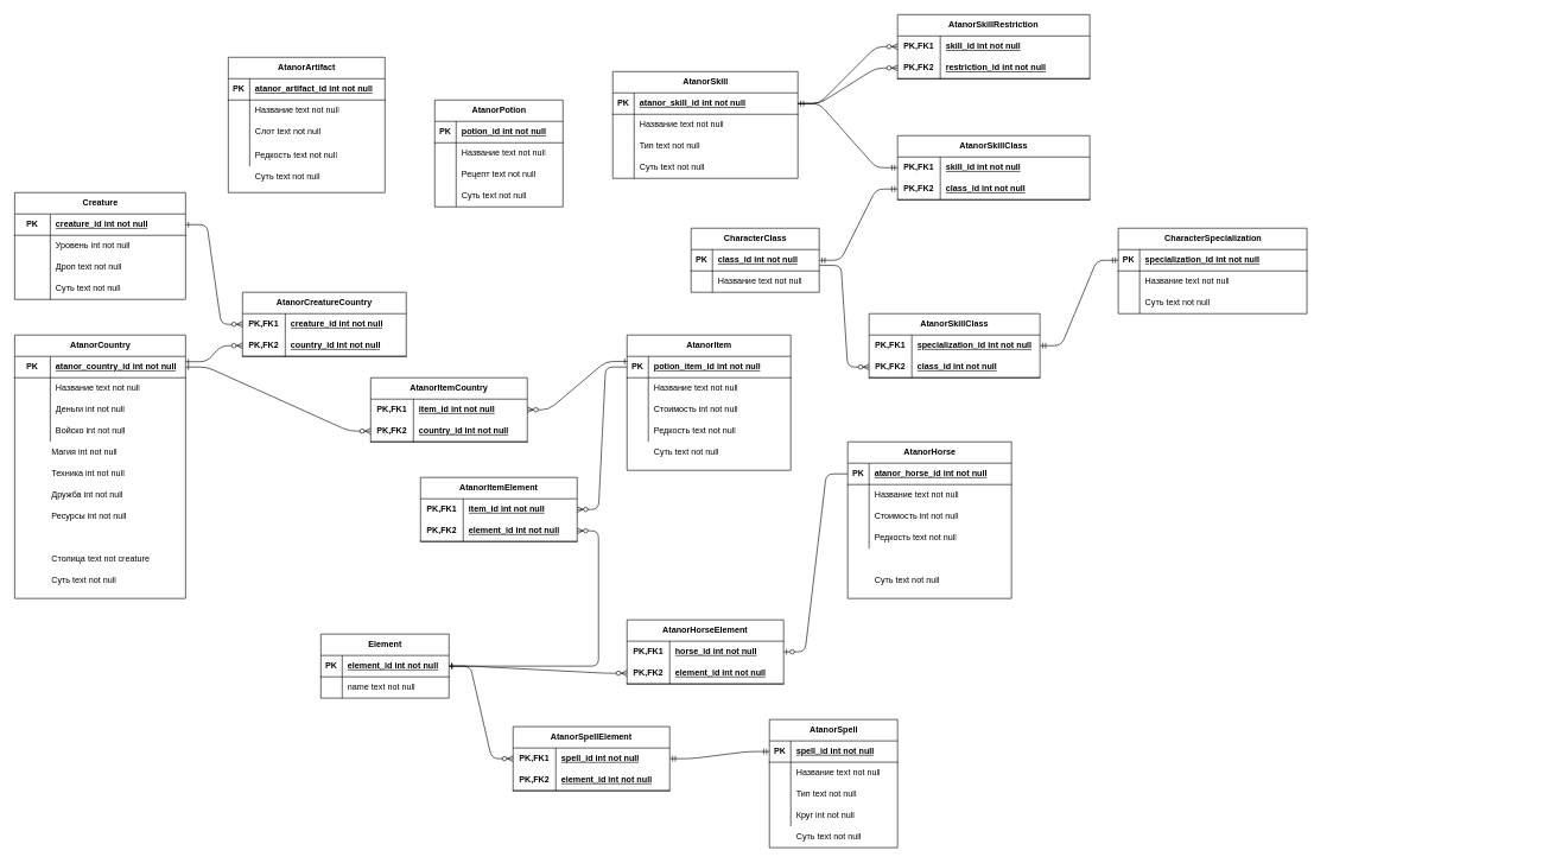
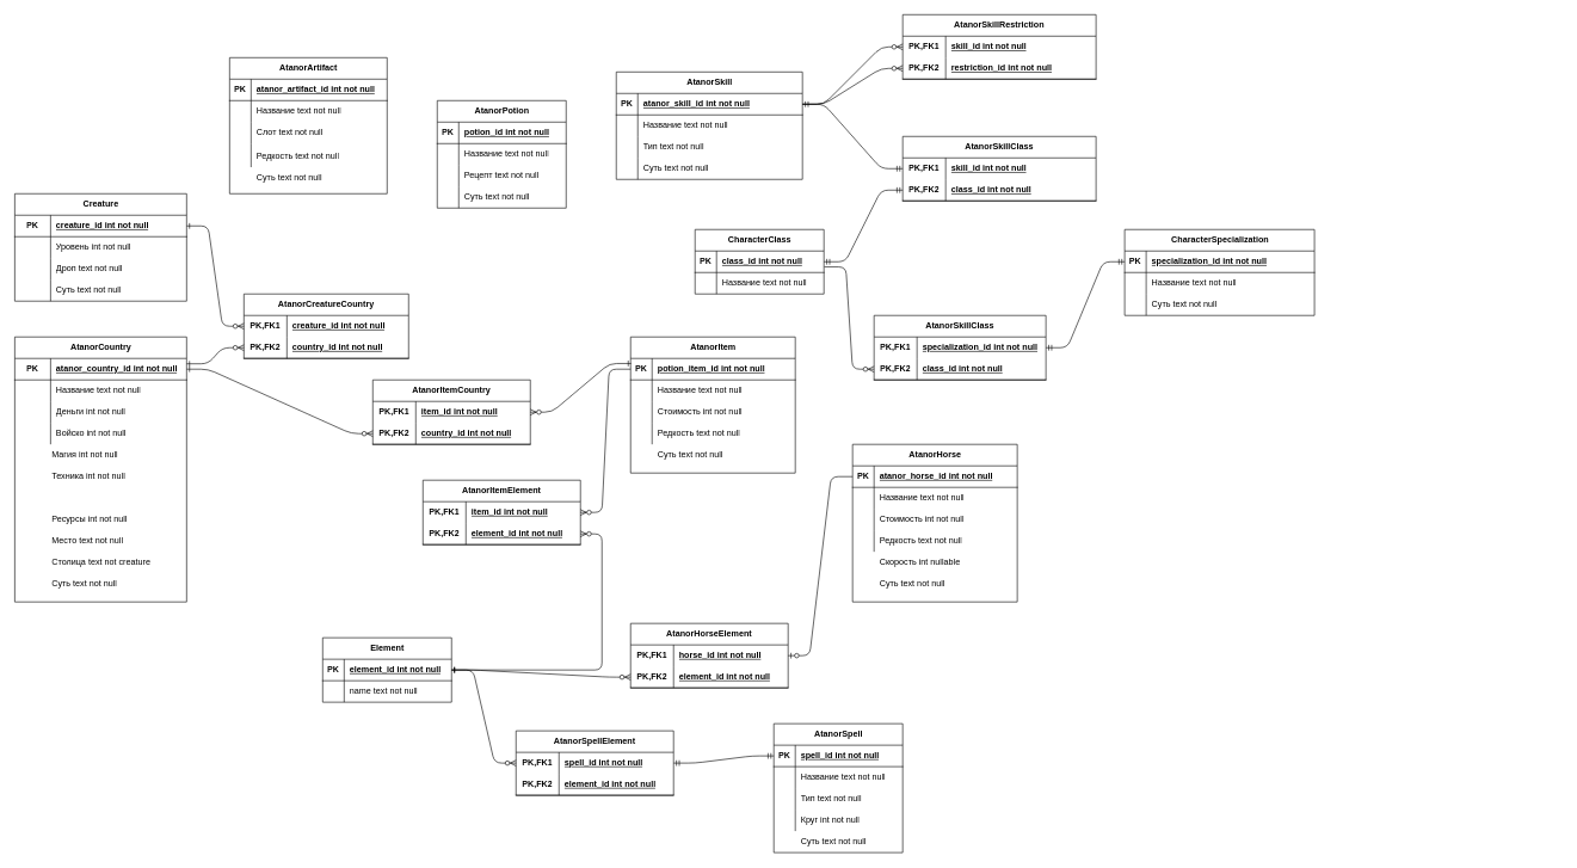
- <mxCell id="47" value="Дружба int not null" style="shape=partialRectangle;connectable=1;fillColor=none;top=0;left=0;bottom=0;right=0;align=left;spacingLeft=6;overflow=hidden;whiteSpace=wrap;html=1;movable=1;resizable=1;rotatable=1;deletable=1;editable=1;locked=0;" vertex="1" parent="31"><mxGeometry x="44.444" y="210" width="195.556" height="30" as="geometry"><mxRectangle width="220" height="30" as="alternateBounds" /></mxGeometry></mxCell>
+ <mxCell id="49" value="Место text not null" style="shape=partialRectangle;connectable=1;fillColor=none;top=0;left=0;bottom=0;right=0;align=left;spacingLeft=6;overflow=hidden;whiteSpace=wrap;html=1;movable=1;resizable=1;rotatable=1;deletable=1;editable=1;locked=0;" vertex="1" parent="30"><mxGeometry x="44.444" y="270" width="195.556" height="30" as="geometry"><mxRectangle width="220" height="30" as="alternateBounds" /></mxGeometry></mxCell>
+ <mxCell id="82" value="Скорость int nullable" style="shape=partialRectangle;connectable=0;fillColor=none;top=0;left=0;bottom=0;right=0;align=left;spacingLeft=6;overflow=hidden;whiteSpace=wrap;html=1;" vertex="1" parent="68"><mxGeometry x="30" y="150" width="200" height="30" as="geometry"><mxRectangle width="200" height="30" as="alternateBounds" /></mxGeometry></mxCell>
